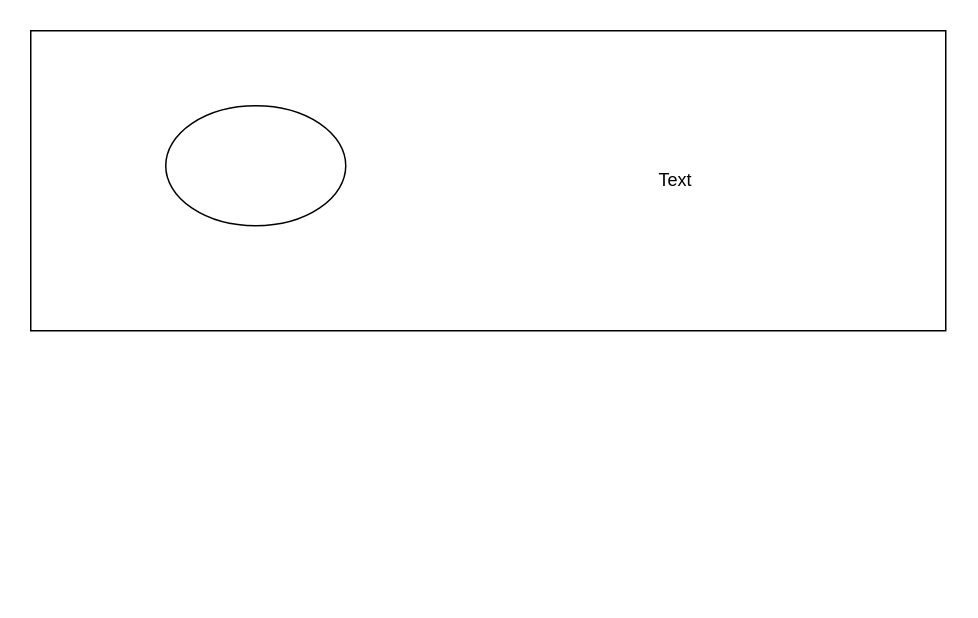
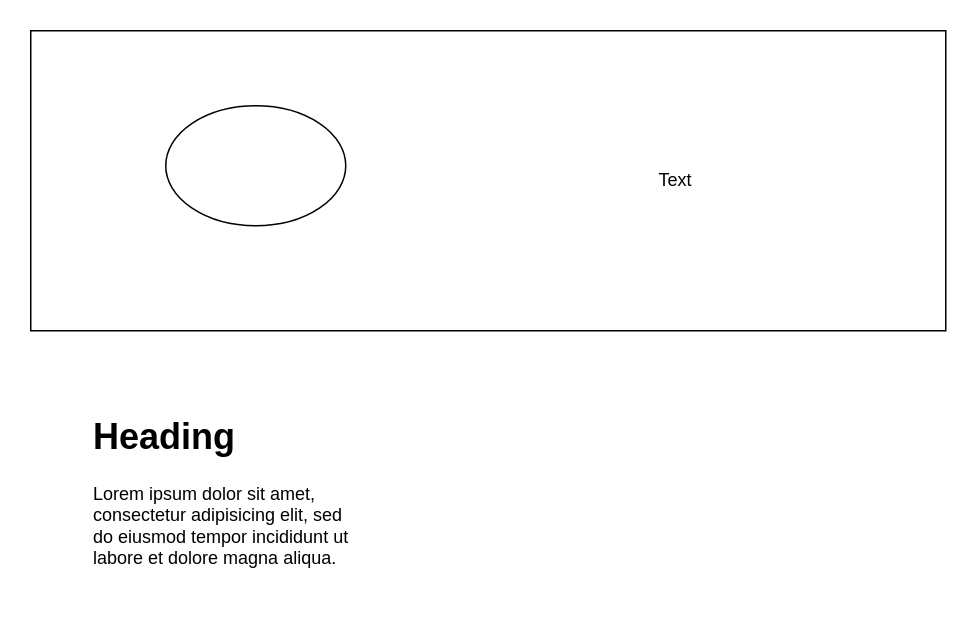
+ <mxCell id="4" value="&lt;h1 style=&quot;margin-top: 0px;&quot;&gt;Heading&lt;/h1&gt;&lt;p&gt;Lorem ipsum dolor sit amet, consectetur adipisicing elit, sed do eiusmod tempor incididunt ut labore et dolore magna aliqua.&lt;/p&gt;" style="text;html=1;whiteSpace=wrap;overflow=hidden;rounded=0;" vertex="1" parent="1"><mxGeometry x="60" y="270" width="180" height="120" as="geometry" /></mxCell>
